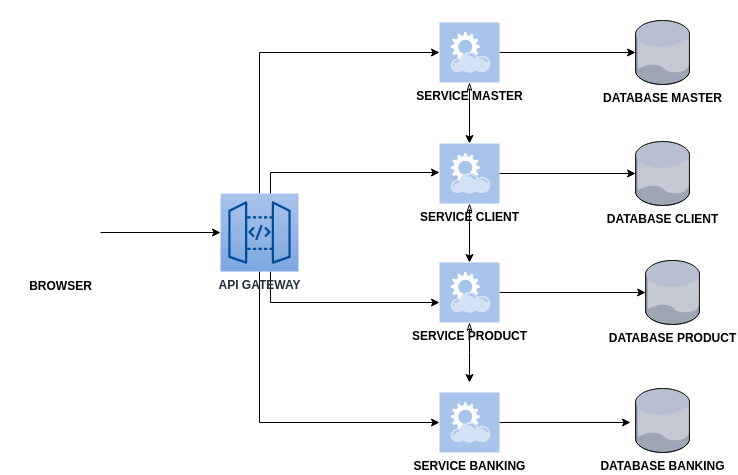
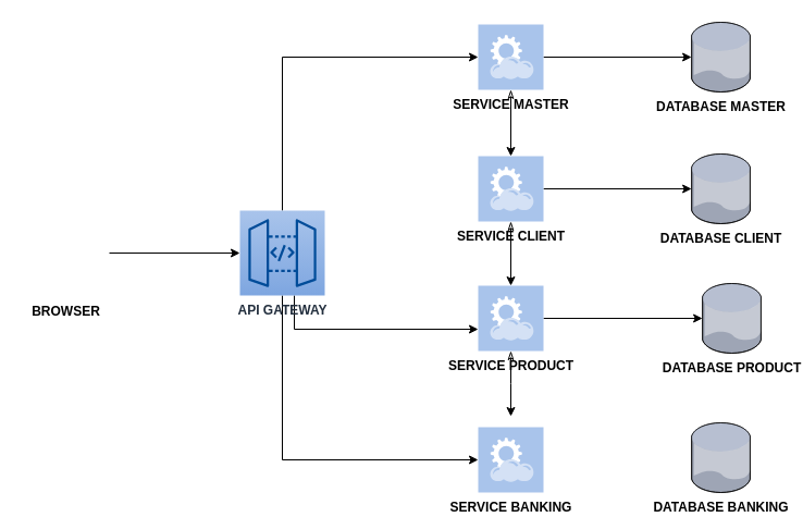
- <mxCell id="3" style="edgeStyle=orthogonalEdgeStyle;rounded=0;orthogonalLoop=1;jettySize=auto;html=1;" parent="1" source="6" target="14" edge="1"><mxGeometry relative="1" as="geometry"><Array as="points"><mxPoint x="270" y="172" /></Array></mxGeometry></mxCell>
- <mxCell id="18" style="edgeStyle=orthogonalEdgeStyle;rounded=0;orthogonalLoop=1;jettySize=auto;html=1;entryX=-0.094;entryY=0.531;entryDx=0;entryDy=0;entryPerimeter=0;" parent="1" source="19" target="23" edge="1"><mxGeometry relative="1" as="geometry" /></mxCell>
